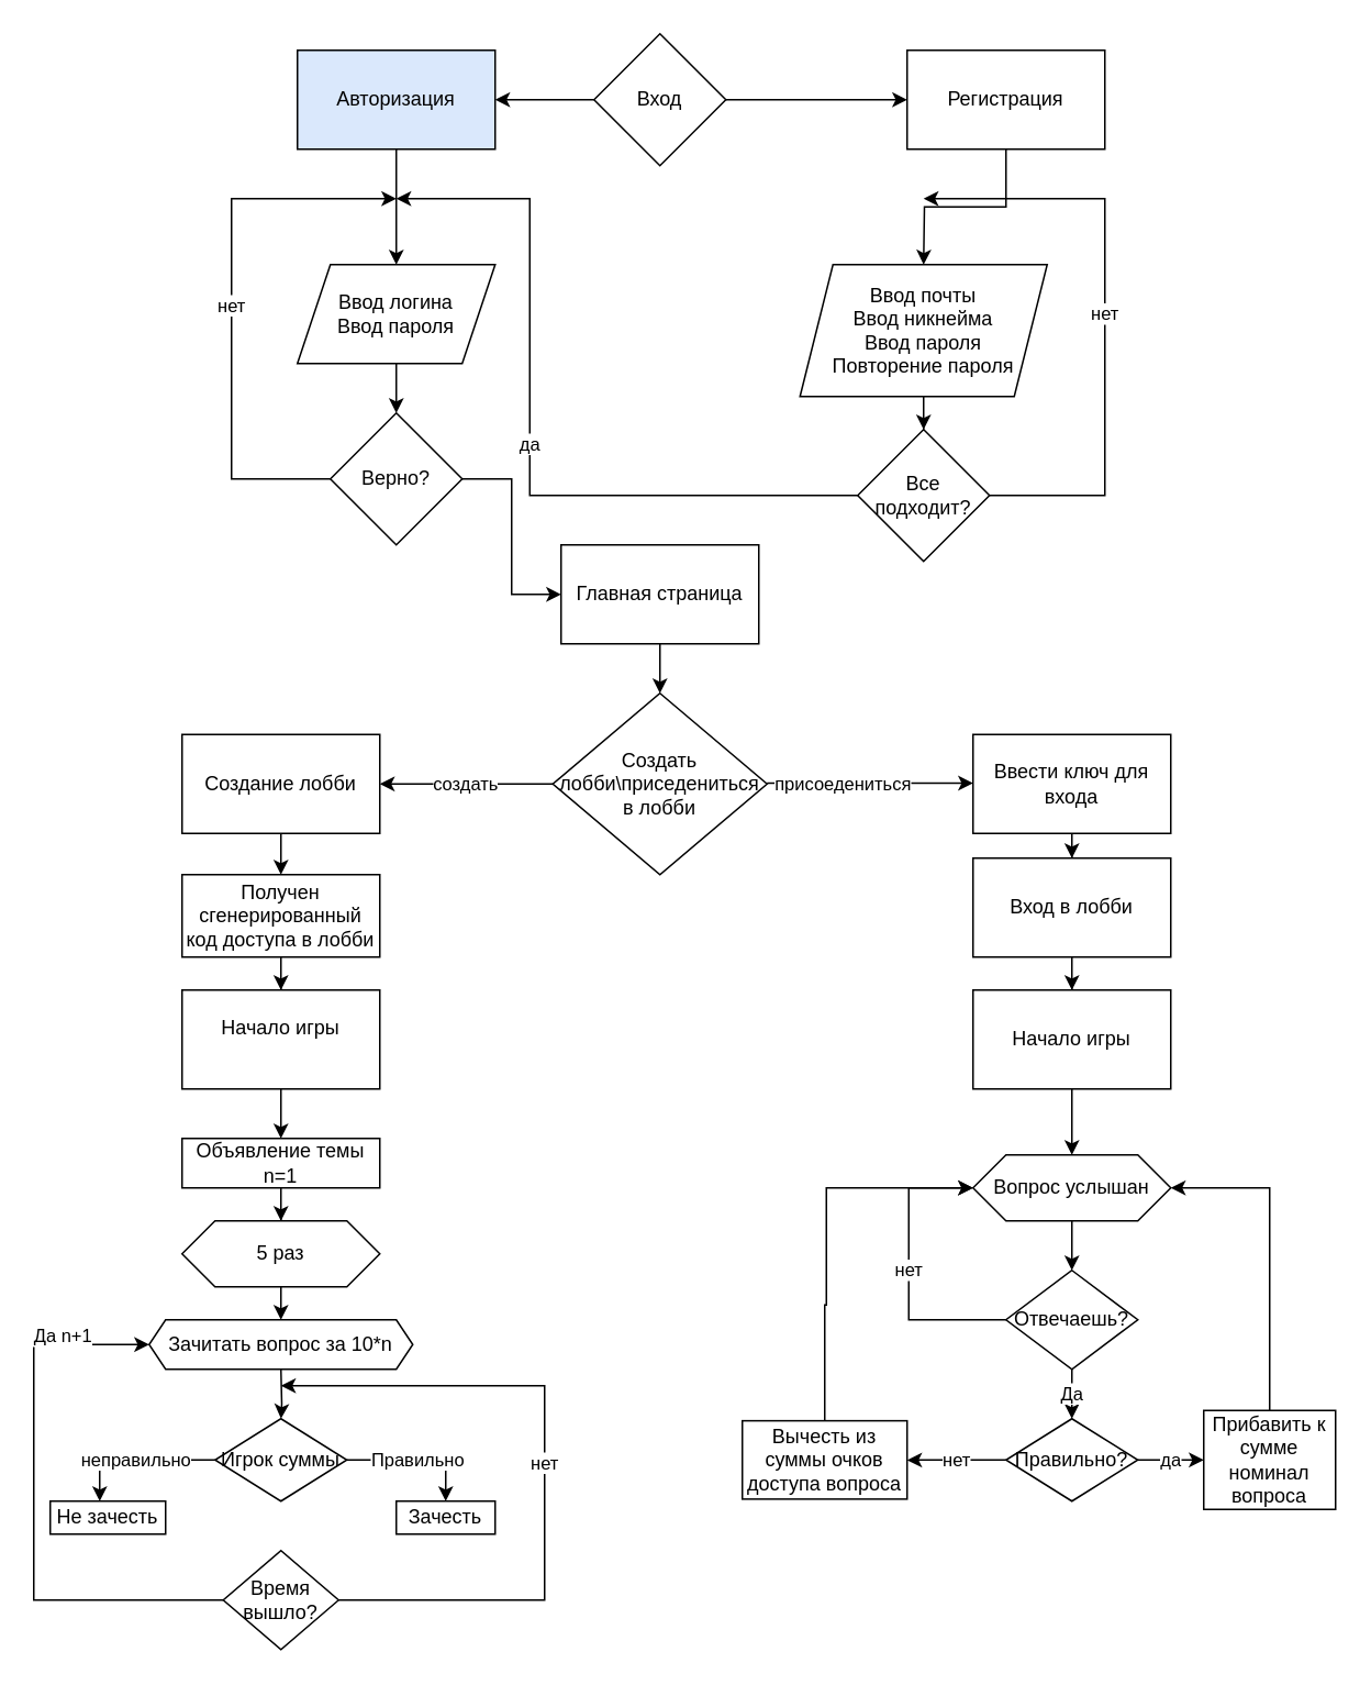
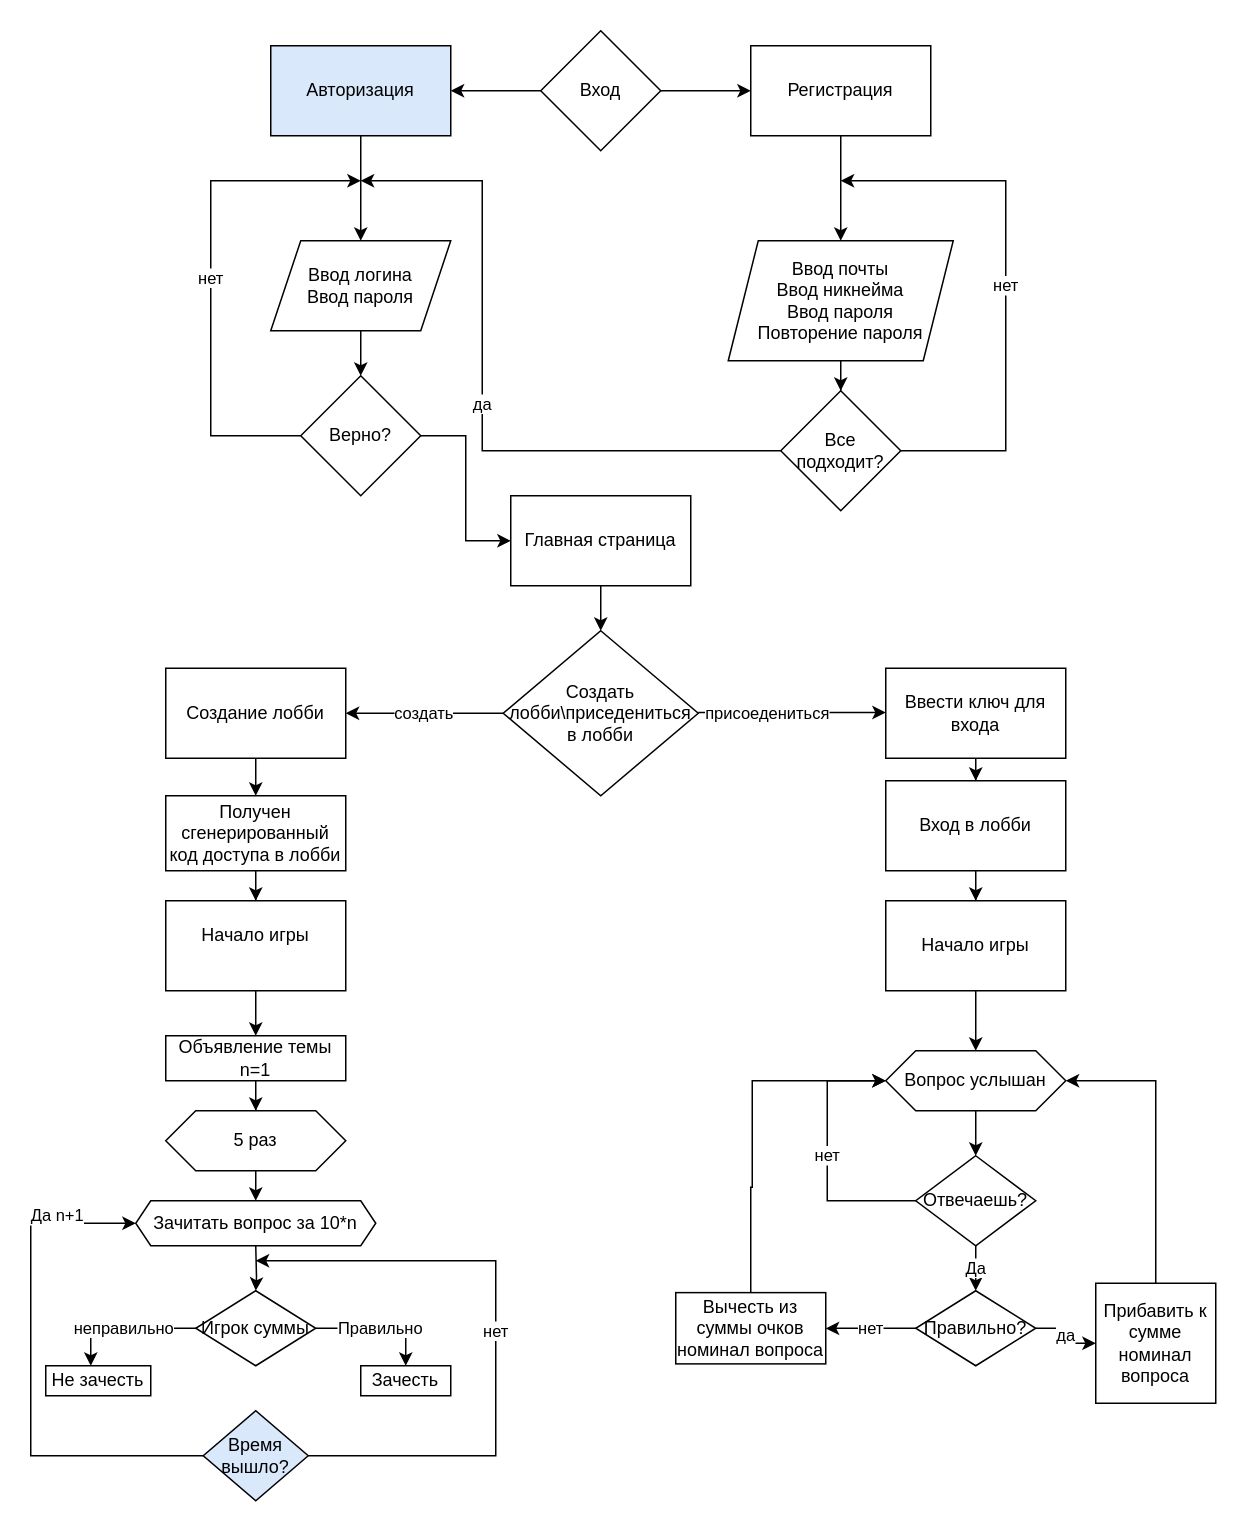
- <mxCell id="6" value="Регистрация" style="whiteSpace=wrap;html=1;" vertex="1" parent="1"><mxGeometry x="550" y="30" width="120" height="60" as="geometry" /></mxCell>
+ <mxCell id="6" value="Регистрация" style="whiteSpace=wrap;html=1;" vertex="1" parent="1"><mxGeometry x="500" y="30" width="120" height="60" as="geometry" /></mxCell>
- <mxCell id="59" value="Вычесть из суммы очков доступа вопроса" style="whiteSpace=wrap;html=1;" vertex="1" parent="1"><mxGeometry x="450" y="861.25" width="100" height="47.5" as="geometry" /></mxCell>
+ <mxCell id="59" value="Вычесть из суммы очков номинал вопроса" style="whiteSpace=wrap;html=1;" vertex="1" parent="1"><mxGeometry x="450" y="861.25" width="100" height="47.5" as="geometry" /></mxCell>
- <mxCell id="61" value="Прибавить к сумме номинал вопроса" style="whiteSpace=wrap;html=1;" vertex="1" parent="1"><mxGeometry x="730" y="855" width="80" height="60" as="geometry" /></mxCell>
+ <mxCell id="61" value="Прибавить к сумме номинал вопроса" style="whiteSpace=wrap;html=1;" vertex="1" parent="1"><mxGeometry x="730" y="855" width="80" height="80" as="geometry" /></mxCell>
- <mxCell id="49" value="Время вышло?" style="rhombus;whiteSpace=wrap;html=1;direction=south;" vertex="1" parent="1"><mxGeometry x="135" y="940" width="70" height="60" as="geometry" /></mxCell>
+ <mxCell id="49" value="Время вышло?" style="rhombus;whiteSpace=wrap;html=1;direction=south;fillColor=#dae8fc;" vertex="1" parent="1"><mxGeometry x="135" y="940" width="70" height="60" as="geometry" /></mxCell>
